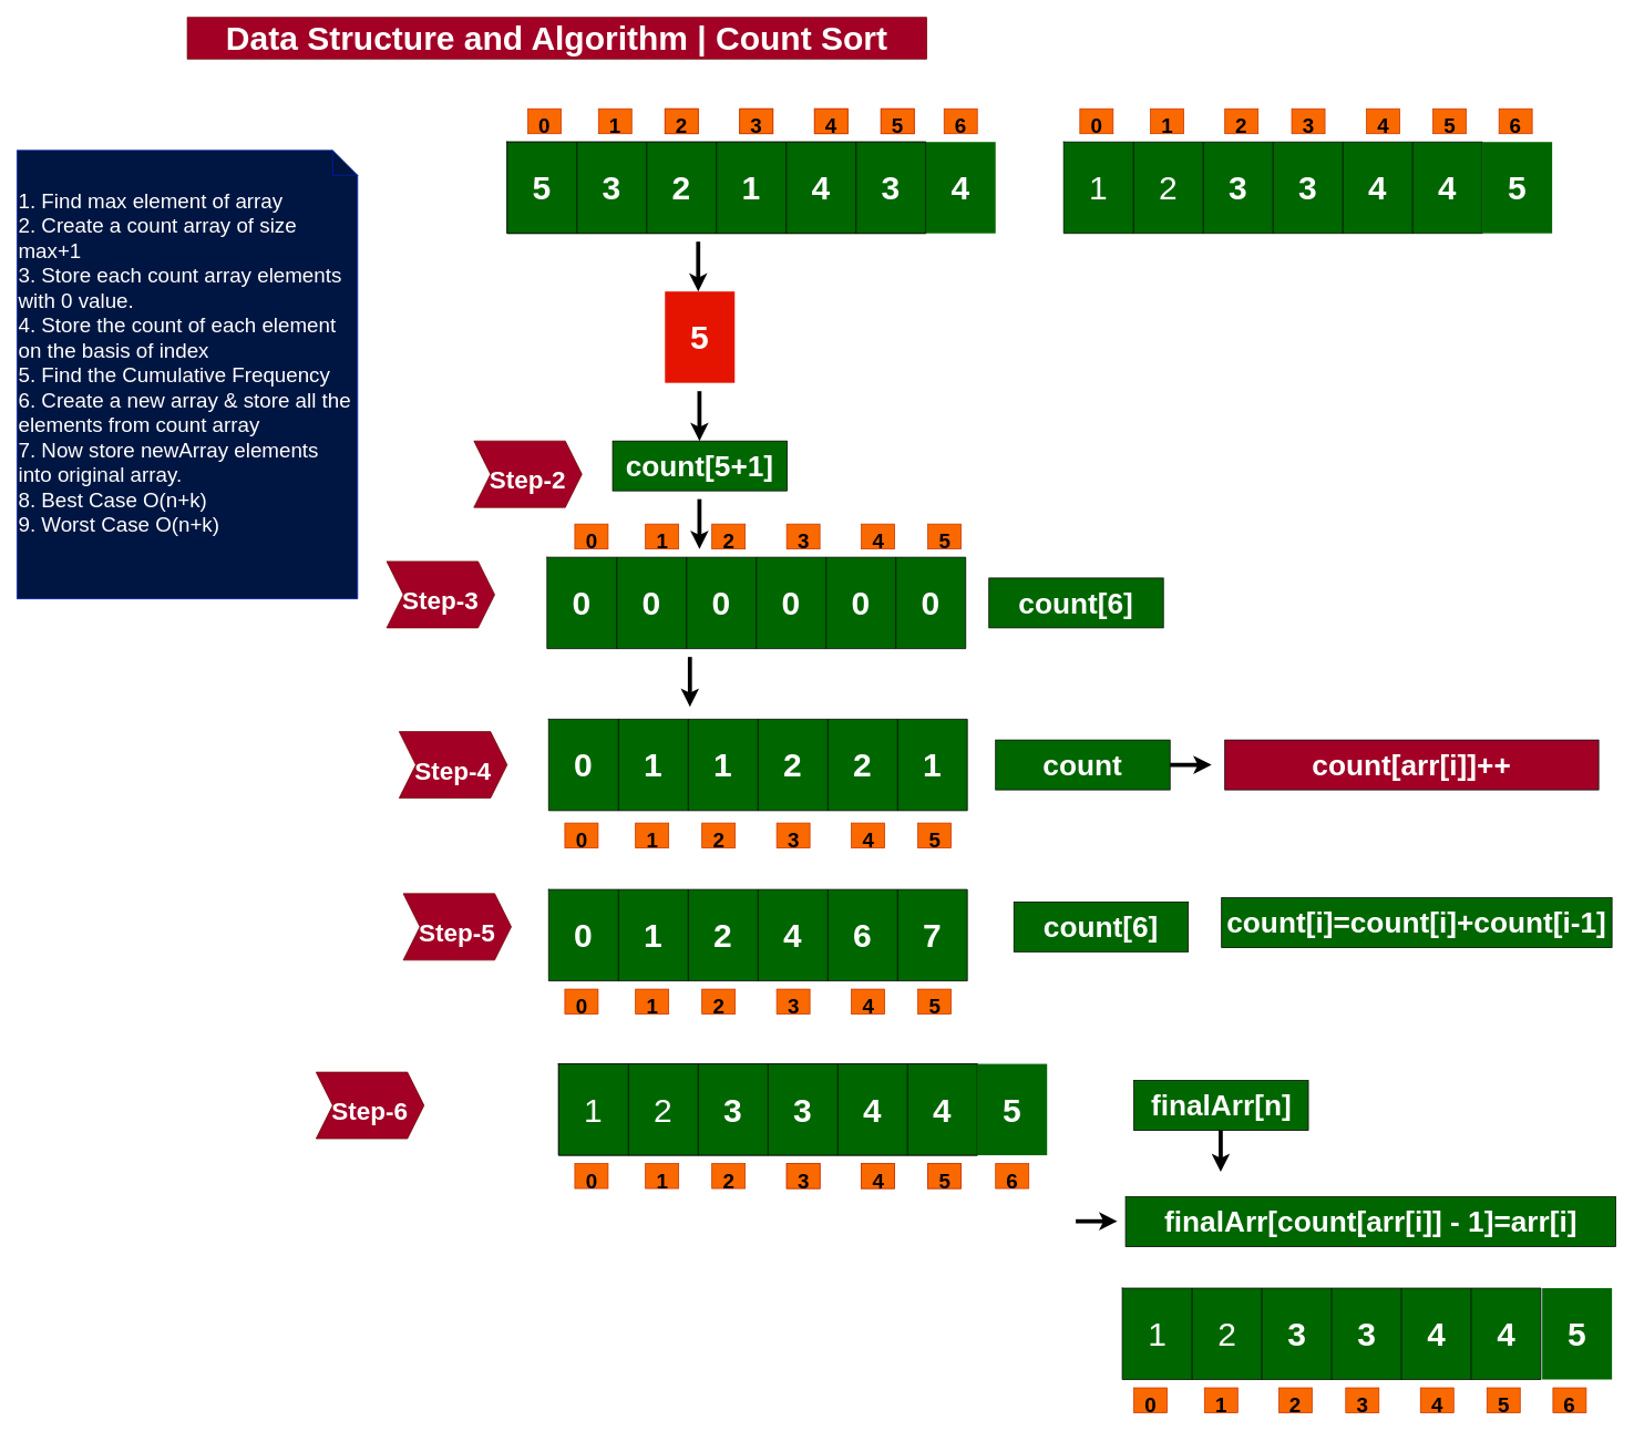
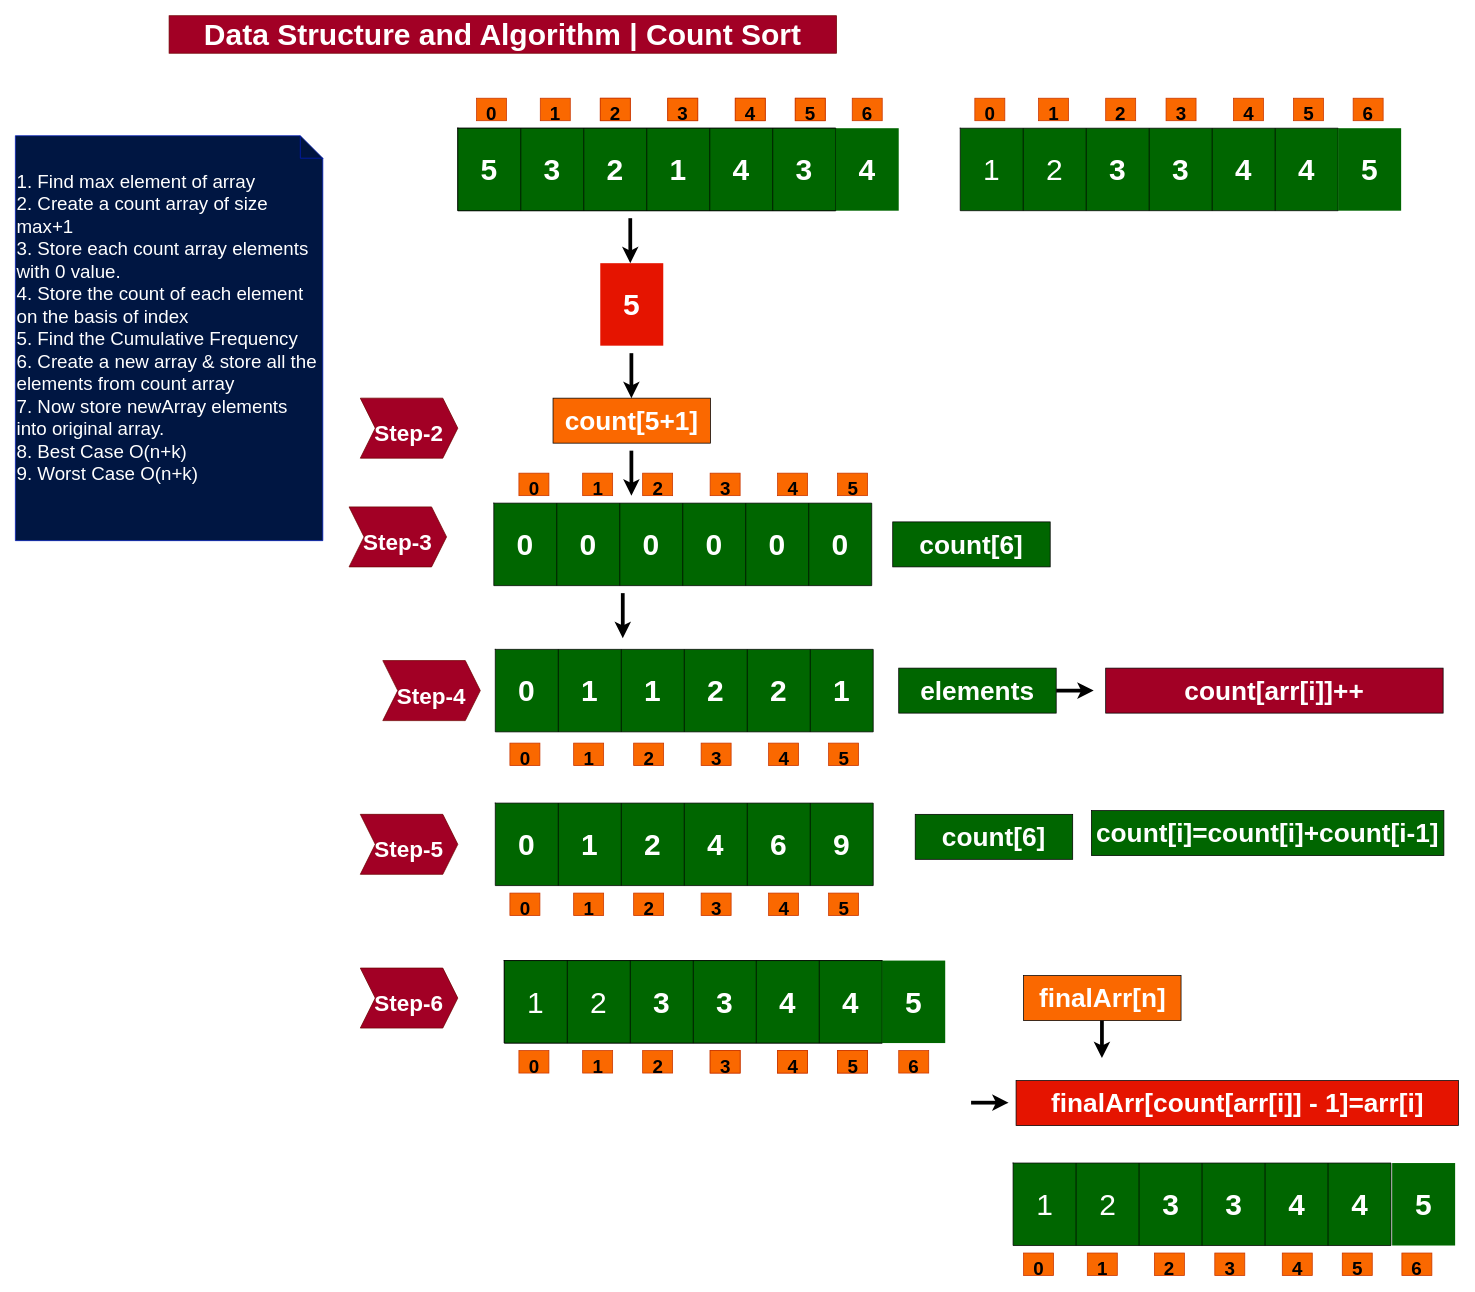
- <mxCell id="32" value="&lt;font style=&quot;font-size: 35px&quot;&gt;&lt;b style=&quot;font-size: 35px&quot;&gt;count[5+1]&lt;/b&gt;&lt;/font&gt;" style="rounded=0;whiteSpace=wrap;html=1;fontSize=35;fontColor=#FFFFFF;fillColor=#006600;" vertex="1" parent="1"><mxGeometry x="737" y="530" width="210" height="60" as="geometry" /></mxCell>
+ <mxCell id="32" value="&lt;font style=&quot;font-size: 35px&quot;&gt;&lt;b style=&quot;font-size: 35px&quot;&gt;count[5+1]&lt;/b&gt;&lt;/font&gt;" style="rounded=0;whiteSpace=wrap;html=1;fontSize=35;fontColor=#FFFFFF;fillColor=#fa6800;" vertex="1" parent="1"><mxGeometry x="737" y="530" width="210" height="60" as="geometry" /></mxCell>
- <mxCell id="34" value="&lt;font style=&quot;font-size: 30px&quot;&gt;&lt;b&gt;Step-2&lt;/b&gt;&lt;/font&gt;" style="shape=step;perimeter=stepPerimeter;whiteSpace=wrap;html=1;fixedSize=1;fontSize=50;fontColor=#ffffff;fillColor=#a20025;strokeColor=#6F0000;" vertex="1" parent="1"><mxGeometry x="570" y="530" width="130" height="80" as="geometry" /></mxCell>
+ <mxCell id="34" value="&lt;font style=&quot;font-size: 30px&quot;&gt;&lt;b&gt;Step-2&lt;/b&gt;&lt;/font&gt;" style="shape=step;perimeter=stepPerimeter;whiteSpace=wrap;html=1;fixedSize=1;fontSize=50;fontColor=#ffffff;fillColor=#a20025;strokeColor=#6F0000;" vertex="1" parent="1"><mxGeometry x="480" y="530" width="130" height="80" as="geometry" /></mxCell>
- <mxCell id="45" value="&lt;font style=&quot;font-size: 30px&quot;&gt;&lt;b&gt;Step-4&lt;/b&gt;&lt;/font&gt;" style="shape=step;perimeter=stepPerimeter;whiteSpace=wrap;html=1;fixedSize=1;fontSize=50;fontColor=#ffffff;fillColor=#a20025;strokeColor=#6F0000;" vertex="1" parent="1"><mxGeometry x="480" y="880" width="130" height="80" as="geometry" /></mxCell>
+ <mxCell id="45" value="&lt;font style=&quot;font-size: 30px&quot;&gt;&lt;b&gt;Step-4&lt;/b&gt;&lt;/font&gt;" style="shape=step;perimeter=stepPerimeter;whiteSpace=wrap;html=1;fixedSize=1;fontSize=50;fontColor=#ffffff;fillColor=#a20025;strokeColor=#6F0000;" vertex="1" parent="1"><mxGeometry x="510" y="880" width="130" height="80" as="geometry" /></mxCell>
- <mxCell id="89" value="&lt;font style=&quot;font-size: 35px&quot;&gt;&lt;b style=&quot;font-size: 35px&quot;&gt;count&lt;/b&gt;&lt;/font&gt;" style="rounded=0;whiteSpace=wrap;html=1;fontSize=35;fontColor=#FFFFFF;fillColor=#006600;" vertex="1" parent="1"><mxGeometry x="1198" y="890" width="210" height="60" as="geometry" /></mxCell>
+ <mxCell id="89" value="&lt;font style=&quot;font-size: 35px&quot;&gt;&lt;b style=&quot;font-size: 35px&quot;&gt;elements&lt;/b&gt;&lt;/font&gt;" style="rounded=0;whiteSpace=wrap;html=1;fontSize=35;fontColor=#FFFFFF;fillColor=#006600;" vertex="1" parent="1"><mxGeometry x="1198" y="890" width="210" height="60" as="geometry" /></mxCell>
- <mxCell id="103" value="&lt;b&gt;count[i]=count[i]+count[i-1]&lt;/b&gt;" style="rounded=0;whiteSpace=wrap;html=1;fontSize=35;fontColor=#FFFFFF;fillColor=#006600;" vertex="1" parent="1"><mxGeometry x="1470" y="1080" width="470" height="60" as="geometry" /></mxCell>
+ <mxCell id="103" value="&lt;b&gt;count[i]=count[i]+count[i-1]&lt;/b&gt;" style="rounded=0;whiteSpace=wrap;html=1;fontSize=35;fontColor=#FFFFFF;fillColor=#006600;" vertex="1" parent="1"><mxGeometry x="1455" y="1080" width="470" height="60" as="geometry" /></mxCell>
- <mxCell id="64" value="&lt;font style=&quot;font-size: 30px&quot;&gt;&lt;b&gt;Step-5&lt;/b&gt;&lt;/font&gt;" style="shape=step;perimeter=stepPerimeter;whiteSpace=wrap;html=1;fixedSize=1;fontSize=50;fontColor=#ffffff;fillColor=#a20025;strokeColor=#6F0000;" vertex="1" parent="1"><mxGeometry x="485" y="1075" width="130" height="80" as="geometry" /></mxCell>
+ <mxCell id="64" value="&lt;font style=&quot;font-size: 30px&quot;&gt;&lt;b&gt;Step-5&lt;/b&gt;&lt;/font&gt;" style="shape=step;perimeter=stepPerimeter;whiteSpace=wrap;html=1;fixedSize=1;fontSize=50;fontColor=#ffffff;fillColor=#a20025;strokeColor=#6F0000;" vertex="1" parent="1"><mxGeometry x="480" y="1085" width="130" height="80" as="geometry" /></mxCell>
- <mxCell id="72" value="&lt;span style=&quot;font-size: 40px&quot;&gt;&lt;span style=&quot;font-size: 40px&quot;&gt;7&lt;/span&gt;&lt;/span&gt;" style="shape=partialRectangle;html=1;whiteSpace=wrap;connectable=0;overflow=hidden;fillColor=none;top=0;left=0;bottom=0;right=0;pointerEvents=1;fontColor=#FFFFFF;fontStyle=1;fontSize=40;" vertex="1" parent="66"><mxGeometry x="420" width="84" height="110" as="geometry"><mxRectangle width="84" height="110" as="alternateBounds" /></mxGeometry></mxCell>
+ <mxCell id="72" value="&lt;span style=&quot;font-size: 40px&quot;&gt;&lt;span style=&quot;font-size: 40px&quot;&gt;9&lt;/span&gt;&lt;/span&gt;" style="shape=partialRectangle;html=1;whiteSpace=wrap;connectable=0;overflow=hidden;fillColor=none;top=0;left=0;bottom=0;right=0;pointerEvents=1;fontColor=#FFFFFF;fontStyle=1;fontSize=40;" vertex="1" parent="66"><mxGeometry x="420" width="84" height="110" as="geometry"><mxRectangle width="84" height="110" as="alternateBounds" /></mxGeometry></mxCell>
- <mxCell id="79" value="&lt;font style=&quot;font-size: 30px&quot;&gt;&lt;b&gt;Step-6&lt;/b&gt;&lt;/font&gt;" style="shape=step;perimeter=stepPerimeter;whiteSpace=wrap;html=1;fixedSize=1;fontSize=50;fontColor=#ffffff;fillColor=#a20025;strokeColor=#6F0000;" vertex="1" parent="1"><mxGeometry x="380" y="1290" width="130" height="80" as="geometry" /></mxCell>
+ <mxCell id="79" value="&lt;font style=&quot;font-size: 30px&quot;&gt;&lt;b&gt;Step-6&lt;/b&gt;&lt;/font&gt;" style="shape=step;perimeter=stepPerimeter;whiteSpace=wrap;html=1;fixedSize=1;fontSize=50;fontColor=#ffffff;fillColor=#a20025;strokeColor=#6F0000;" vertex="1" parent="1"><mxGeometry x="480" y="1290" width="130" height="80" as="geometry" /></mxCell>
- <mxCell id="91" value="&lt;font style=&quot;font-size: 35px&quot;&gt;&lt;b style=&quot;font-size: 35px&quot;&gt;finalArr[n]&lt;/b&gt;&lt;/font&gt;" style="rounded=0;whiteSpace=wrap;html=1;fontSize=35;fontColor=#FFFFFF;fillColor=#006600;" vertex="1" parent="1"><mxGeometry x="1364.5" y="1300" width="210" height="60" as="geometry" /></mxCell>
+ <mxCell id="91" value="&lt;font style=&quot;font-size: 35px&quot;&gt;&lt;b style=&quot;font-size: 35px&quot;&gt;finalArr[n]&lt;/b&gt;&lt;/font&gt;" style="rounded=0;whiteSpace=wrap;html=1;fontSize=35;fontColor=#FFFFFF;fillColor=#fa6800;" vertex="1" parent="1"><mxGeometry x="1364.5" y="1300" width="210" height="60" as="geometry" /></mxCell>
- <mxCell id="99" value="&lt;b&gt;finalArr[count[arr[i]] - 1]=arr[i]&lt;/b&gt;" style="rounded=0;whiteSpace=wrap;html=1;fontSize=35;fontColor=#FFFFFF;fillColor=#006600;" vertex="1" parent="1"><mxGeometry x="1354.5" y="1440" width="590" height="60" as="geometry" /></mxCell>
+ <mxCell id="99" value="&lt;b&gt;finalArr[count[arr[i]] - 1]=arr[i]&lt;/b&gt;" style="rounded=0;whiteSpace=wrap;html=1;fontSize=35;fontColor=#FFFFFF;fillColor=#e51400;" vertex="1" parent="1"><mxGeometry x="1354.5" y="1440" width="590" height="60" as="geometry" /></mxCell>
